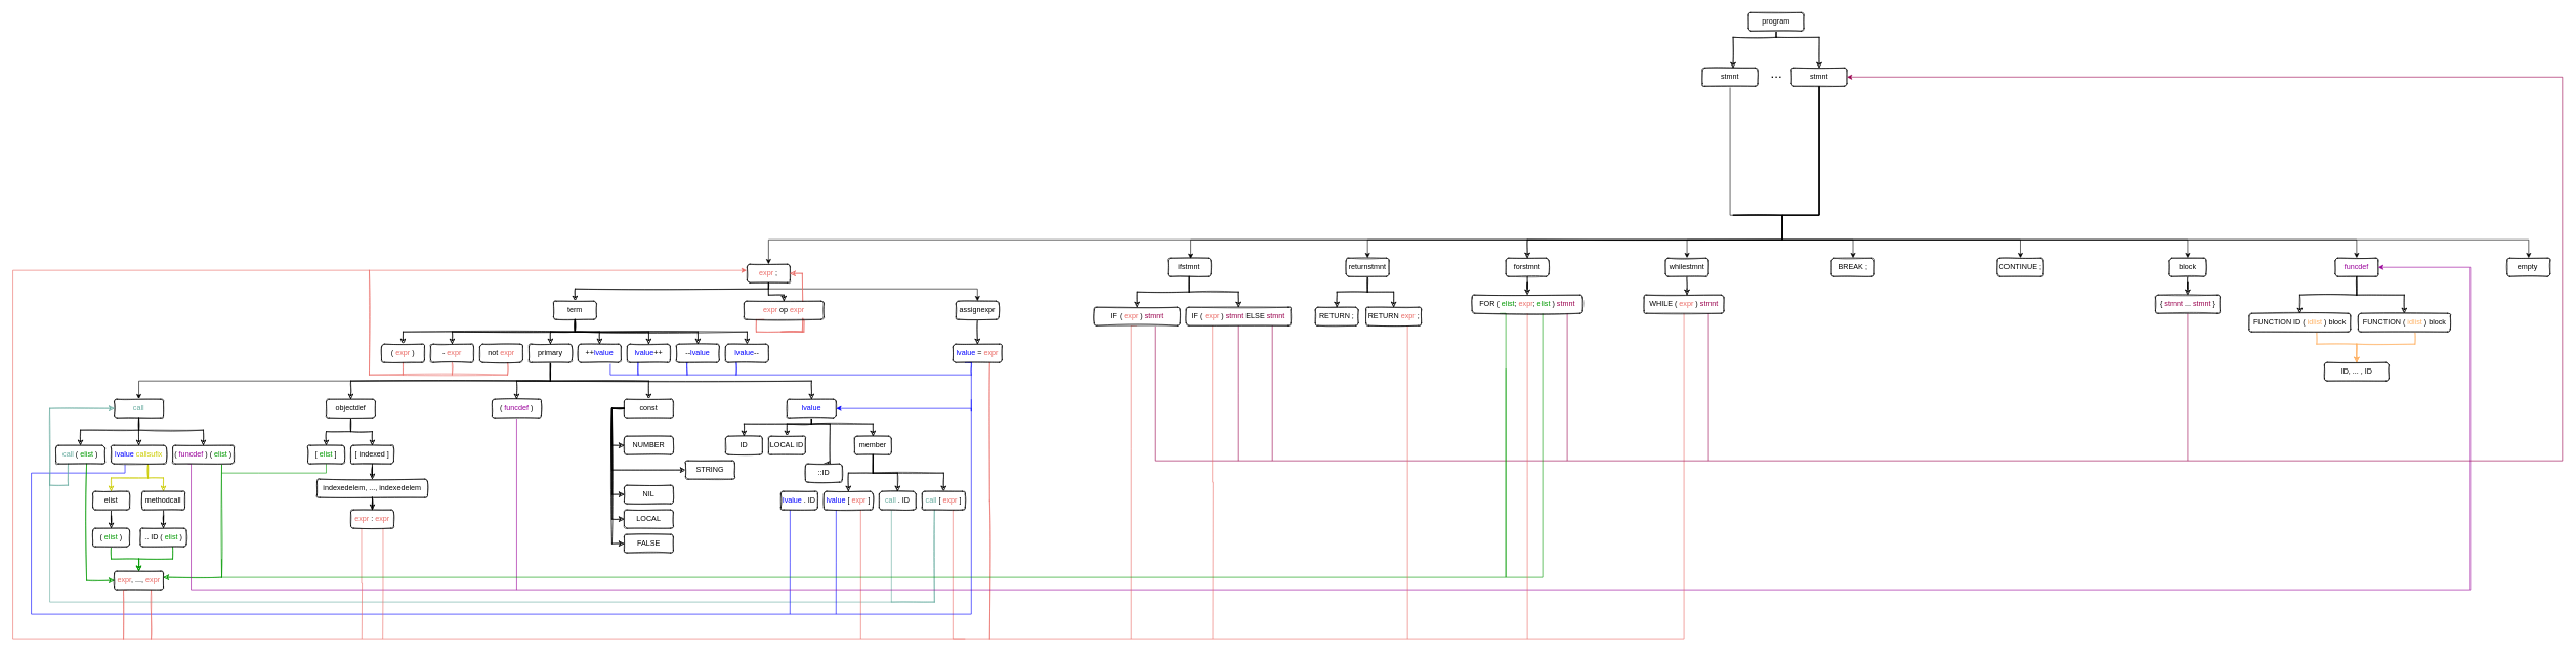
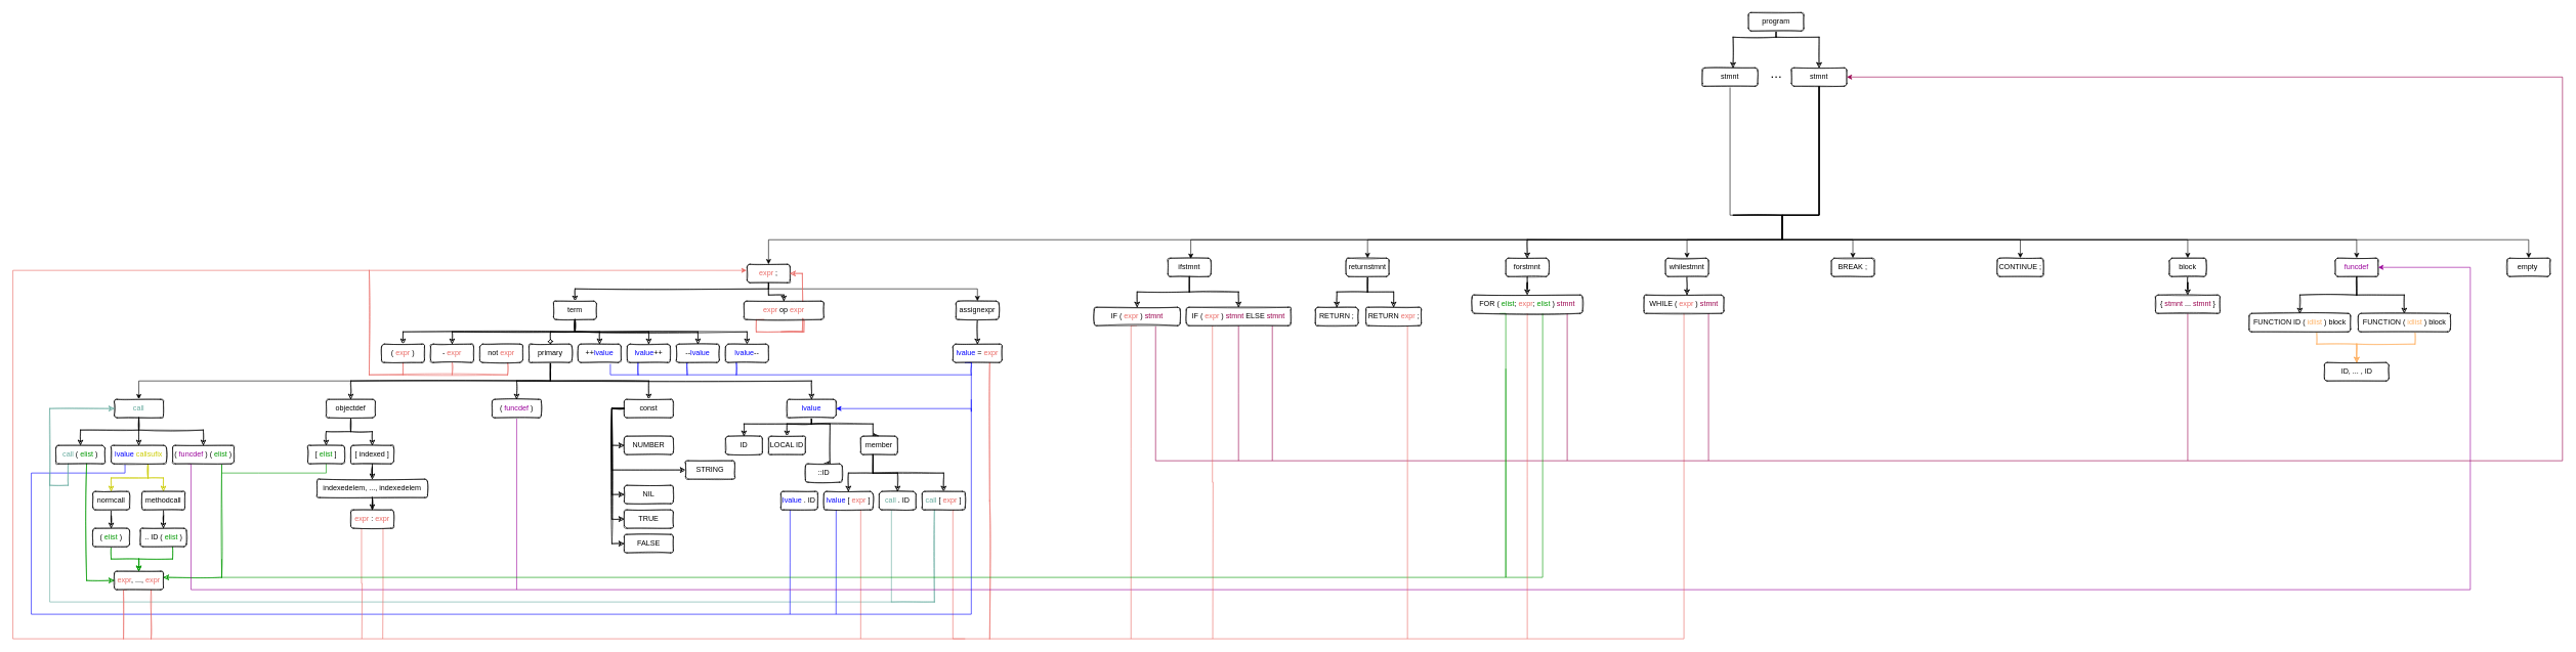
- <mxCell id="49" style="edgeStyle=orthogonalEdgeStyle;rounded=0;orthogonalLoop=1;jettySize=auto;html=1;entryX=0.5;entryY=0;entryDx=0;entryDy=0;fontColor=#FFB366;strokeColor=#000000;sketch=1;" parent="1" source="52" target="58" edge="1"><mxGeometry relative="1" as="geometry" /></mxCell>
+ <mxCell id="49" style="edgeStyle=orthogonalEdgeStyle;rounded=0;orthogonalLoop=1;jettySize=auto;html=1;entryX=0.5;entryY=0;entryDx=0;entryDy=0;fontColor=#FFB366;strokeColor=#000000;sketch=1;endArrow=diamond;" parent="1" source="52" target="58" edge="1"><mxGeometry relative="1" as="geometry" /></mxCell>
- <mxCell id="99" value="member" style="rounded=1;whiteSpace=wrap;html=1;sketch=1;" parent="1" vertex="1"><mxGeometry x="1390" y="710" width="60" height="30" as="geometry" /></mxCell>
+ <mxCell id="99" value="member" style="rounded=1;whiteSpace=wrap;html=1;sketch=1;" parent="1" vertex="1"><mxGeometry x="1400" y="710" width="60" height="30" as="geometry" /></mxCell>
- <mxCell id="124" value="elist" style="rounded=1;whiteSpace=wrap;html=1;sketch=1;" parent="1" vertex="1"><mxGeometry x="150" y="800" width="60" height="30" as="geometry" /></mxCell>
+ <mxCell id="124" value="normcall" style="rounded=1;whiteSpace=wrap;html=1;sketch=1;" parent="1" vertex="1"><mxGeometry x="150" y="800" width="60" height="30" as="geometry" /></mxCell>
- <mxCell id="148" value="LOCAL" style="rounded=1;whiteSpace=wrap;html=1;sketch=1;" parent="1" vertex="1"><mxGeometry x="1015" y="830" width="80" height="30" as="geometry" /></mxCell>
+ <mxCell id="148" value="TRUE" style="rounded=1;whiteSpace=wrap;html=1;sketch=1;" parent="1" vertex="1"><mxGeometry x="1015" y="830" width="80" height="30" as="geometry" /></mxCell>
